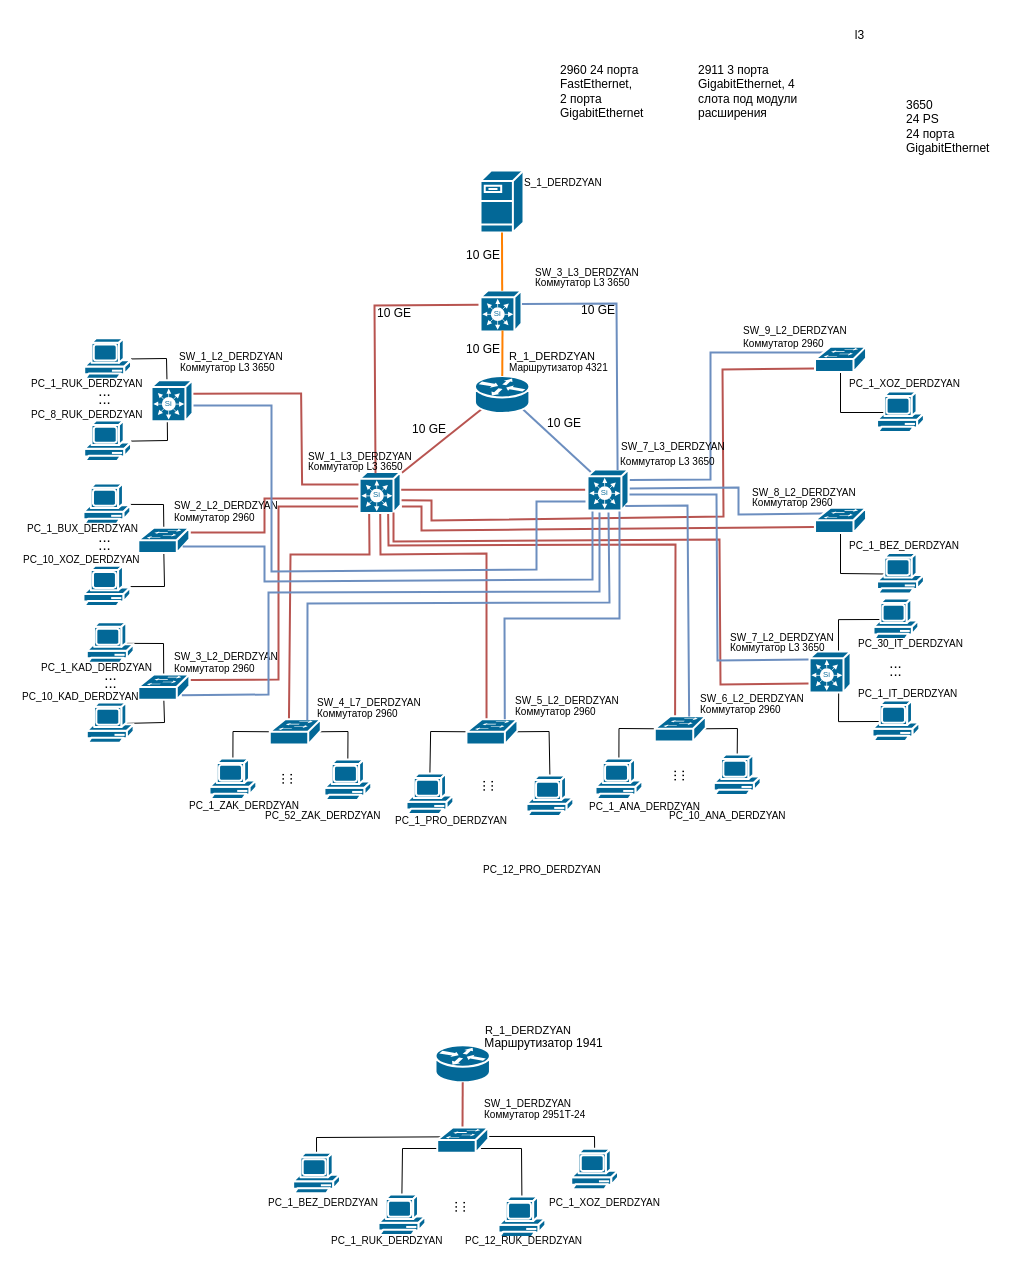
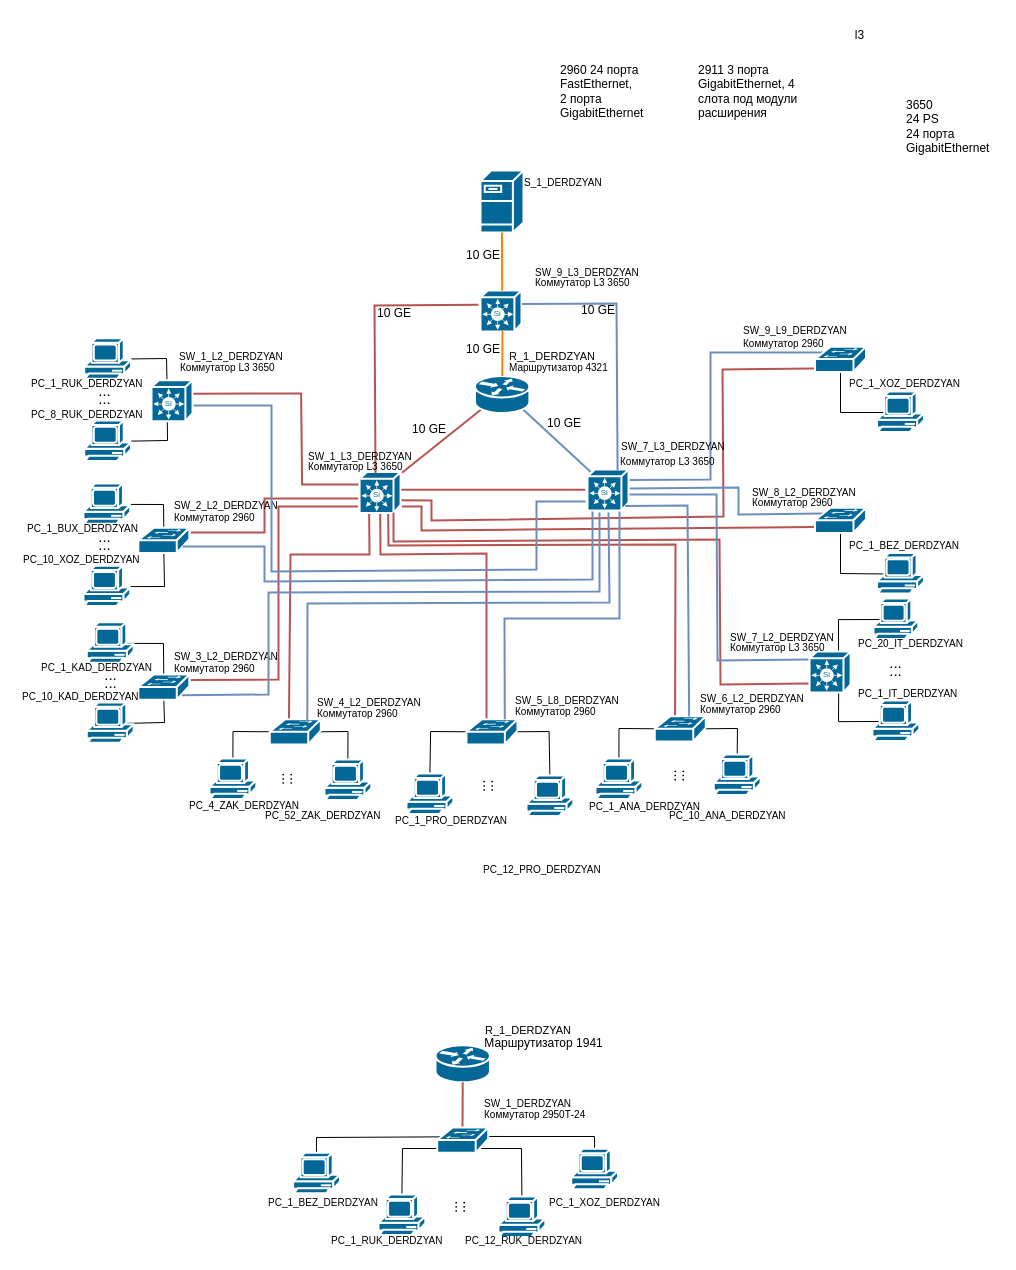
- <mxCell id="59" value="&lt;font style=&quot;font-size: 10px;&quot;&gt;SW_3_L3_DERDZYAN&lt;/font&gt;" style="text;whiteSpace=wrap;html=1;fontSize=10;" parent="1" vertex="1"><mxGeometry x="533.07" y="260" width="81.32" height="20" as="geometry" /></mxCell>
+ <mxCell id="59" value="&lt;font style=&quot;font-size: 10px;&quot;&gt;SW_9_L3_DERDZYAN&lt;/font&gt;" style="text;whiteSpace=wrap;html=1;fontSize=10;" parent="1" vertex="1"><mxGeometry x="533.07" y="260" width="81.32" height="20" as="geometry" /></mxCell>
- <mxCell id="67" value="&lt;font style=&quot;font-size: 10px;&quot;&gt;SW_9_L2_DERDZYAN&lt;/font&gt;" style="text;whiteSpace=wrap;html=1;fontSize=10;" parent="1" vertex="1"><mxGeometry x="741" y="317.75" width="81.32" height="20" as="geometry" /></mxCell>
+ <mxCell id="67" value="&lt;font style=&quot;font-size: 10px;&quot;&gt;SW_9_L9_DERDZYAN&lt;/font&gt;" style="text;whiteSpace=wrap;html=1;fontSize=10;" parent="1" vertex="1"><mxGeometry x="741" y="317.75" width="81.32" height="20" as="geometry" /></mxCell>
- <mxCell id="88" value="&lt;font style=&quot;font-size: 10px;&quot;&gt;PC_30_IT_DERDZYAN&lt;/font&gt;" style="text;whiteSpace=wrap;html=1;fontSize=10;" parent="1" vertex="1"><mxGeometry x="856" y="631" width="81.32" height="20" as="geometry" /></mxCell>
+ <mxCell id="88" value="&lt;font style=&quot;font-size: 10px;&quot;&gt;PC_20_IT_DERDZYAN&lt;/font&gt;" style="text;whiteSpace=wrap;html=1;fontSize=10;" parent="1" vertex="1"><mxGeometry x="856" y="631" width="81.32" height="20" as="geometry" /></mxCell>
- <mxCell id="64" value="&lt;font style=&quot;font-size: 10px;&quot;&gt;SW_5_L2_DERDZYAN&lt;/font&gt;" style="text;whiteSpace=wrap;html=1;fontSize=10;" parent="1" vertex="1"><mxGeometry x="512.51" y="688.02" width="81.32" height="20" as="geometry" /></mxCell>
+ <mxCell id="64" value="&lt;font style=&quot;font-size: 10px;&quot;&gt;SW_5_L8_DERDZYAN&lt;/font&gt;" style="text;whiteSpace=wrap;html=1;fontSize=10;" parent="1" vertex="1"><mxGeometry x="512.51" y="688.02" width="81.32" height="20" as="geometry" /></mxCell>
- <mxCell id="63" value="&lt;font style=&quot;font-size: 10px;&quot;&gt;SW_4_L7_DERDZYAN&lt;/font&gt;" style="text;whiteSpace=wrap;html=1;fontSize=10;" parent="1" vertex="1"><mxGeometry x="315" y="690" width="81.32" height="20" as="geometry" /></mxCell>
+ <mxCell id="63" value="&lt;font style=&quot;font-size: 10px;&quot;&gt;SW_4_L2_DERDZYAN&lt;/font&gt;" style="text;whiteSpace=wrap;html=1;fontSize=10;" parent="1" vertex="1"><mxGeometry x="315" y="690" width="81.32" height="20" as="geometry" /></mxCell>
- <mxCell id="80" value="&lt;font style=&quot;font-size: 10px;&quot;&gt;PC_1_ZAK_DERDZYAN&lt;/font&gt;" style="text;whiteSpace=wrap;html=1;fontSize=10;" parent="1" vertex="1"><mxGeometry x="187" y="793" width="81.32" height="20" as="geometry" /></mxCell>
+ <mxCell id="80" value="&lt;font style=&quot;font-size: 10px;&quot;&gt;PC_4_ZAK_DERDZYAN&lt;/font&gt;" style="text;whiteSpace=wrap;html=1;fontSize=10;" parent="1" vertex="1"><mxGeometry x="187" y="793" width="81.32" height="20" as="geometry" /></mxCell>
- <mxCell id="129" value="Коммутатор&amp;nbsp;2951Т-24 " style="text;whiteSpace=wrap;html=1;fontSize=10;" parent="1" vertex="1"><mxGeometry x="482.27" y="1102" width="138.64" height="20" as="geometry" /></mxCell>
+ <mxCell id="129" value="Коммутатор&amp;nbsp;2950Т-24 " style="text;whiteSpace=wrap;html=1;fontSize=10;" parent="1" vertex="1"><mxGeometry x="482.27" y="1102" width="138.64" height="20" as="geometry" /></mxCell>
